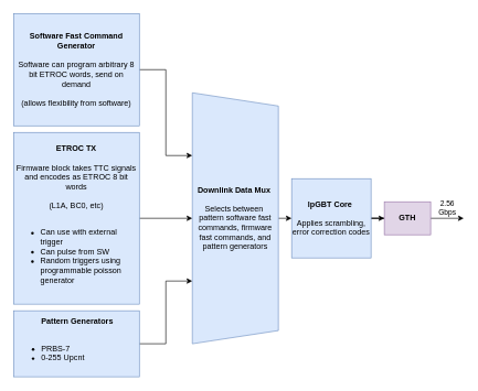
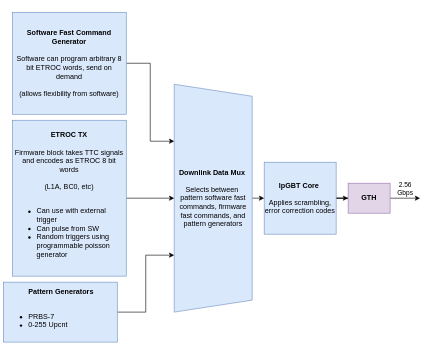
- <mxCell id="11" value="&lt;div style=&quot;text-align: center;&quot;&gt;&lt;b style=&quot;background-color: initial;&quot;&gt;&amp;nbsp; &amp;nbsp; &amp;nbsp; &amp;nbsp; &amp;nbsp; &amp;nbsp; Pattern Generators&lt;/b&gt;&lt;/div&gt;&lt;div style=&quot;text-align: center;&quot;&gt;&lt;br&gt;&lt;/div&gt;&lt;ul&gt;&lt;li style=&quot;&quot;&gt;PRBS-7&lt;/li&gt;&lt;li style=&quot;&quot;&gt;0-255 Upcnt&amp;nbsp;&lt;/li&gt;&lt;/ul&gt;" style="rounded=0;whiteSpace=wrap;html=1;fillColor=#dae8fc;strokeColor=#6c8ebf;align=left;" vertex="1" parent="1"><mxGeometry x="20" y="470" width="190" height="100" as="geometry" /></mxCell>
+ <mxCell id="11" value="&lt;div style=&quot;text-align: center;&quot;&gt;&lt;b style=&quot;background-color: initial;&quot;&gt;&amp;nbsp; &amp;nbsp; &amp;nbsp; &amp;nbsp; &amp;nbsp; &amp;nbsp; Pattern Generators&lt;/b&gt;&lt;/div&gt;&lt;div style=&quot;text-align: center;&quot;&gt;&lt;br&gt;&lt;/div&gt;&lt;ul&gt;&lt;li style=&quot;&quot;&gt;PRBS-7&lt;/li&gt;&lt;li style=&quot;&quot;&gt;0-255 Upcnt&amp;nbsp;&lt;/li&gt;&lt;/ul&gt;" style="rounded=0;whiteSpace=wrap;html=1;fillColor=#dae8fc;strokeColor=#6c8ebf;align=left;" vertex="1" parent="1"><mxGeometry x="5" y="470" width="190" height="100" as="geometry" /></mxCell>
